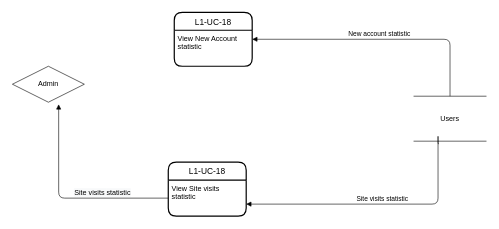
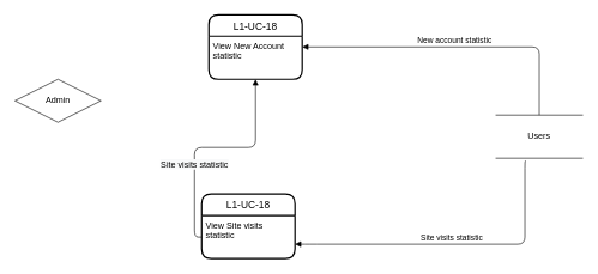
- <mxCell id="6" value="Users" style="shape=partialRectangle;whiteSpace=wrap;html=1;left=0;right=0;fillColor=none;" parent="1" vertex="1"><mxGeometry x="690" y="160" width="120" height="75" as="geometry" /></mxCell>
+ <mxCell id="6" value="Users" style="shape=partialRectangle;whiteSpace=wrap;html=1;left=0;right=0;fillColor=none;" parent="1" vertex="1"><mxGeometry x="690" y="160" width="120" height="60" as="geometry" /></mxCell>
- <mxCell id="10" value="&lt;span style=&quot;font-size: 12px ; text-align: left ; background-color: rgb(248 , 249 , 250)&quot;&gt;Site visits&amp;nbsp;&lt;/span&gt;&lt;span style=&quot;font-size: 12px ; text-align: left ; background-color: rgb(248 , 249 , 250)&quot;&gt;statistic&lt;/span&gt;" style="html=1;verticalAlign=bottom;endArrow=block;entryX=0.643;entryY=1.057;entryDx=0;entryDy=0;entryPerimeter=0;exitX=0;exitY=0.5;exitDx=0;exitDy=0;edgeStyle=orthogonalEdgeStyle;" parent="1" source="8" target="4" edge="1"><mxGeometry x="-0.352" width="80" relative="1" as="geometry"><mxPoint x="150" y="370" as="sourcePoint" /><mxPoint x="420" y="350" as="targetPoint" /><mxPoint as="offset" /></mxGeometry></mxCell>
+ <mxCell id="10" value="&lt;span style=&quot;font-size: 12px ; text-align: left ; background-color: rgb(248 , 249 , 250)&quot;&gt;Site visits&amp;nbsp;&lt;/span&gt;&lt;span style=&quot;font-size: 12px ; text-align: left ; background-color: rgb(248 , 249 , 250)&quot;&gt;statistic&lt;/span&gt;" style="html=1;verticalAlign=bottom;endArrow=block;exitX=0;exitY=0.5;exitDx=0;exitDy=0;edgeStyle=orthogonalEdgeStyle;" parent="1" source="8" target="3" edge="1"><mxGeometry x="-0.352" width="80" relative="1" as="geometry"><mxPoint x="150" y="370" as="sourcePoint" /><mxPoint x="420" y="350" as="targetPoint" /><mxPoint as="offset" /></mxGeometry></mxCell>
